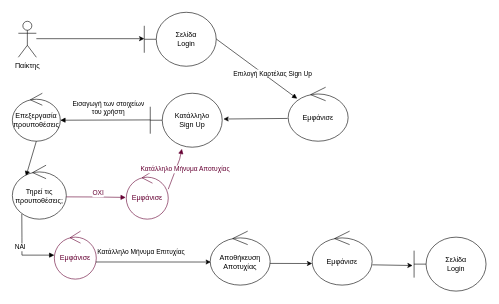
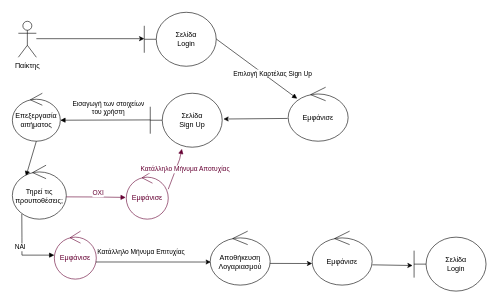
- <mxCell id="10" value="Επεξεργασία προυποθέσεις&lt;br&gt;" style="ellipse;shape=umlControl;whiteSpace=wrap;html=1;" parent="1" vertex="1"><mxGeometry x="20" y="155" width="80" height="80" as="geometry" /></mxCell>
+ <mxCell id="10" value="Επεξεργασία αιτήματος&lt;br&gt;" style="ellipse;shape=umlControl;whiteSpace=wrap;html=1;" parent="1" vertex="1"><mxGeometry x="20" y="155" width="80" height="80" as="geometry" /></mxCell>
- <mxCell id="7" value="Κατάλληλο&lt;br&gt;Sign Up" style="shape=umlBoundary;whiteSpace=wrap;html=1;" parent="1" vertex="1"><mxGeometry x="250" y="155" width="120" height="90" as="geometry" /></mxCell>
+ <mxCell id="7" value="Σελίδα&lt;br&gt;Sign Up" style="shape=umlBoundary;whiteSpace=wrap;html=1;" parent="1" vertex="1"><mxGeometry x="250" y="155" width="120" height="90" as="geometry" /></mxCell>
- <mxCell id="19" value="Αποθήκευση Αποτυχίας" style="ellipse;shape=umlControl;whiteSpace=wrap;html=1;" parent="1" vertex="1"><mxGeometry x="350" y="385" width="100" height="90" as="geometry" /></mxCell>
+ <mxCell id="19" value="Αποθήκευση Λογαριασμού" style="ellipse;shape=umlControl;whiteSpace=wrap;html=1;" parent="1" vertex="1"><mxGeometry x="350" y="385" width="100" height="90" as="geometry" /></mxCell>
